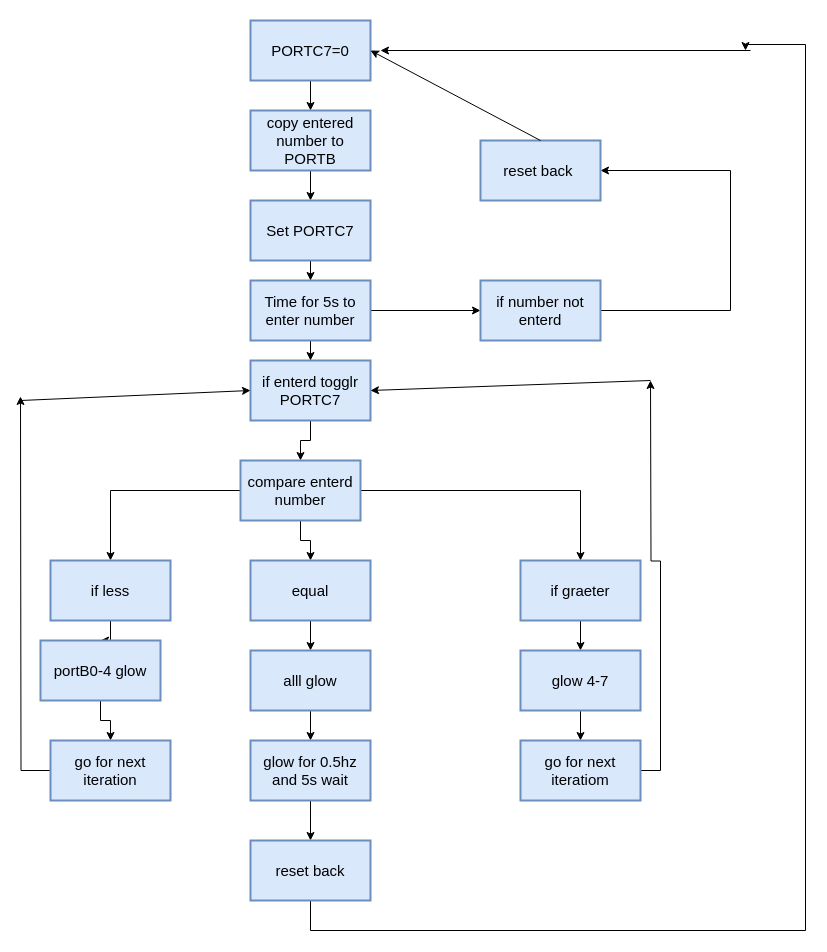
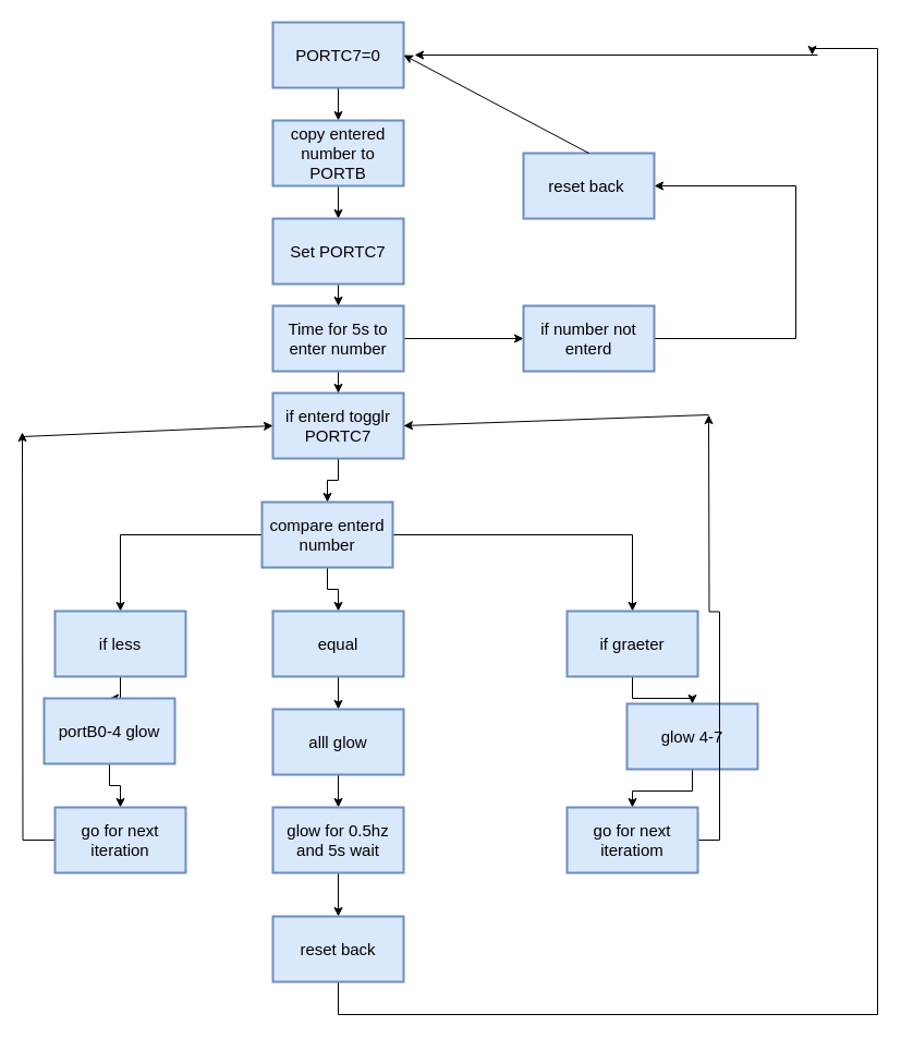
- <mxCell id="32" value="glow 4-7" style="whiteSpace=wrap;html=1;rounded=0;fontSize=15;strokeColor=#6c8ebf;strokeWidth=2;fillColor=#dae8fc;" vertex="1" parent="1"><mxGeometry x="520" y="650" width="120" height="60" as="geometry" /></mxCell>
+ <mxCell id="32" value="glow 4-7" style="whiteSpace=wrap;html=1;rounded=0;fontSize=15;strokeColor=#6c8ebf;strokeWidth=2;fillColor=#dae8fc;" vertex="1" parent="1"><mxGeometry x="575" y="645" width="120" height="60" as="geometry" /></mxCell>
